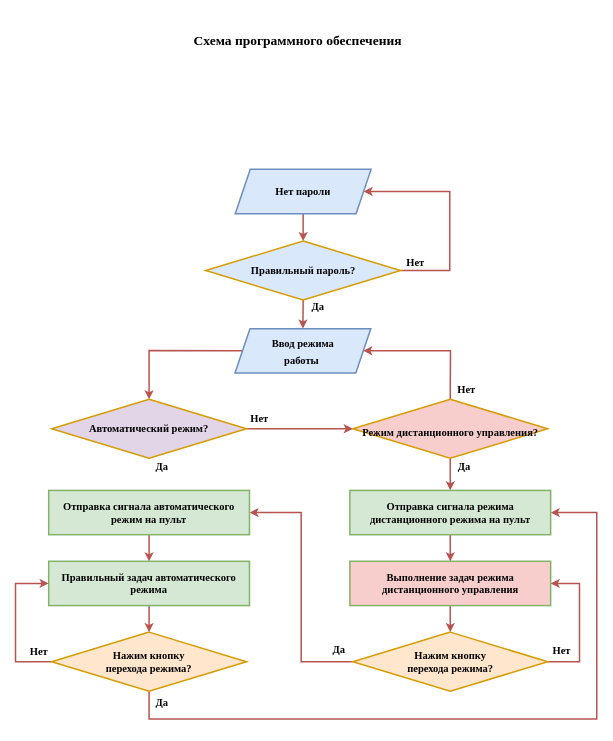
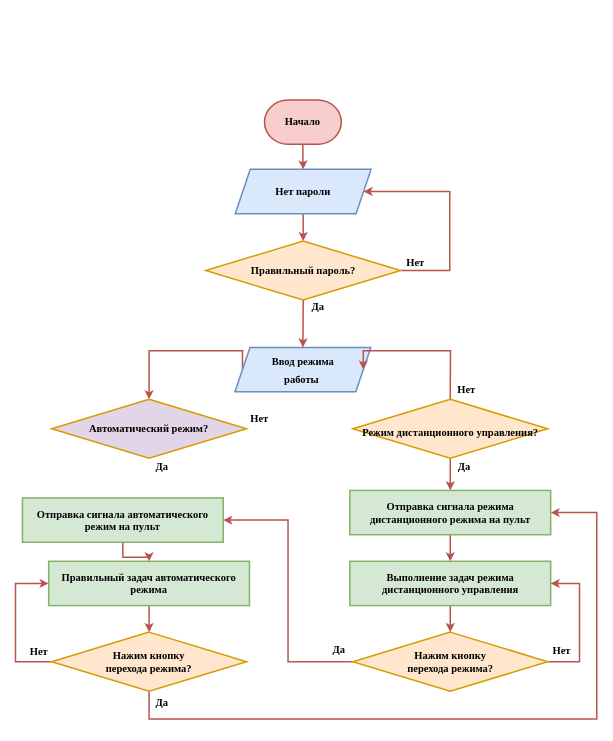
- <mxCell id="38" value="&lt;h2&gt;&lt;font face=&quot;Verdana&quot;&gt;Схема программного обеспечения&lt;/font&gt;&lt;/h2&gt;" style="text;html=1;align=center;verticalAlign=middle;resizable=0;points=[];autosize=1;strokeColor=none;fillColor=none;" parent="1" vertex="1"><mxGeometry x="205.02" y="20.606" width="381.889" height="66.929" as="geometry" /></mxCell>
+ <mxCell id="40" value="&lt;h3 style=&quot;border-color: var(--border-color);&quot;&gt;&lt;font style=&quot;border-color: var(--border-color);&quot; face=&quot;Verdana&quot;&gt;Начало&lt;/font&gt;&lt;/h3&gt;" style="strokeWidth=2;html=1;shape=mxgraph.flowchart.terminator;whiteSpace=wrap;fillColor=#f8cecc;strokeColor=#b85450;" parent="1" vertex="1"><mxGeometry x="352" y="132.78" width="102.362" height="59.055" as="geometry" /></mxCell>
+ <mxCell id="39" style="edgeStyle=orthogonalEdgeStyle;rounded=0;orthogonalLoop=1;jettySize=auto;html=1;exitX=0.5;exitY=1;exitDx=0;exitDy=0;exitPerimeter=0;fillColor=#f8cecc;strokeColor=#b85450;strokeWidth=2;" edge="1" parent="1" source="40" target="3"><mxGeometry relative="1" as="geometry" /></mxCell>
- <mxCell id="13" value="&lt;h3&gt;&lt;font face=&quot;Verdana&quot;&gt;Правильный пароль?&lt;/font&gt;&lt;/h3&gt;" style="rhombus;whiteSpace=wrap;html=1;strokeWidth=2;fillColor=#dae8fc;strokeColor=#d79b00;" parent="1" vertex="1"><mxGeometry x="273.625" y="320.881" width="259.842" height="78.74" as="geometry" /></mxCell>
+ <mxCell id="13" value="&lt;h3&gt;&lt;font face=&quot;Verdana&quot;&gt;Правильный пароль?&lt;/font&gt;&lt;/h3&gt;" style="rhombus;whiteSpace=wrap;html=1;strokeWidth=2;fillColor=#ffe6cc;strokeColor=#d79b00;" parent="1" vertex="1"><mxGeometry x="273.625" y="320.881" width="259.842" height="78.74" as="geometry" /></mxCell>
- <mxCell id="5" value="&lt;h3&gt;&lt;font face=&quot;Verdana&quot;&gt;Ввод режима&lt;/font&gt;&lt;/h3&gt;&lt;h3 style=&quot;line-height: 0%;&quot;&gt;&lt;font face=&quot;Verdana&quot;&gt;работы&amp;nbsp;&lt;/font&gt;&lt;/h3&gt;" style="shape=parallelogram;perimeter=parallelogramPerimeter;whiteSpace=wrap;html=1;fixedSize=1;strokeWidth=2;fillColor=#dae8fc;strokeColor=#6c8ebf;spacingBottom=7;" parent="1" vertex="1"><mxGeometry x="312.627" y="437.677" width="181.102" height="59.055" as="geometry" /></mxCell>
+ <mxCell id="5" value="&lt;h3&gt;&lt;font face=&quot;Verdana&quot;&gt;Ввод режима&lt;/font&gt;&lt;/h3&gt;&lt;h3 style=&quot;line-height: 0%;&quot;&gt;&lt;font face=&quot;Verdana&quot;&gt;работы&amp;nbsp;&lt;/font&gt;&lt;/h3&gt;" style="shape=parallelogram;perimeter=parallelogramPerimeter;whiteSpace=wrap;html=1;fixedSize=1;strokeWidth=2;fillColor=#dae8fc;strokeColor=#6c8ebf;spacingBottom=7;" parent="1" vertex="1"><mxGeometry x="312.627" y="462.677" width="181.102" height="59.055" as="geometry" /></mxCell>
- <mxCell id="9" style="edgeStyle=orthogonalEdgeStyle;rounded=0;orthogonalLoop=1;jettySize=auto;html=1;exitX=1;exitY=0.5;exitDx=0;exitDy=0;entryX=0;entryY=0.5;entryDx=0;entryDy=0;strokeWidth=2;fillColor=#f8cecc;strokeColor=#b85450;" parent="1" source="10" target="8" edge="1"><mxGeometry relative="1" as="geometry" /></mxCell>
- <mxCell id="8" value="&lt;h3&gt;&lt;font face=&quot;Verdana&quot;&gt;Режим дистанционного управления?&lt;/font&gt;&lt;/h3&gt;" style="rhombus;whiteSpace=wrap;html=1;strokeWidth=2;fillColor=#f8cecc;strokeColor=#d79b00;spacingBottom=-9;" parent="1" vertex="1"><mxGeometry x="469.76" y="531.86" width="259.842" height="78.74" as="geometry" /></mxCell>
+ <mxCell id="8" value="&lt;h3&gt;&lt;font face=&quot;Verdana&quot;&gt;Режим дистанционного управления?&lt;/font&gt;&lt;/h3&gt;" style="rhombus;whiteSpace=wrap;html=1;strokeWidth=2;fillColor=#ffe6cc;strokeColor=#d79b00;spacingBottom=-9;" parent="1" vertex="1"><mxGeometry x="469.76" y="531.86" width="259.842" height="78.74" as="geometry" /></mxCell>
- <mxCell id="35" value="&lt;h3&gt;&lt;font face=&quot;Verdana&quot;&gt;Отправка сигнала автоматического режим на пульт&lt;/font&gt;&lt;/h3&gt;" style="rounded=0;whiteSpace=wrap;html=1;strokeWidth=2;fillColor=#d5e8d4;strokeColor=#82b366;" parent="1" vertex="1"><mxGeometry x="64.247" y="653.397" width="267.716" height="59.055" as="geometry" /></mxCell>
+ <mxCell id="35" value="&lt;h3&gt;&lt;font face=&quot;Verdana&quot;&gt;Отправка сигнала автоматического режим на пульт&lt;/font&gt;&lt;/h3&gt;" style="rounded=0;whiteSpace=wrap;html=1;strokeWidth=2;fillColor=#d5e8d4;strokeColor=#82b366;" parent="1" vertex="1"><mxGeometry x="29.247" y="663.397" width="267.716" height="59.055" as="geometry" /></mxCell>
- <mxCell id="17" value="&lt;h3&gt;&lt;font face=&quot;Verdana&quot;&gt;Выполнение задач режима дистанционного управления&lt;/font&gt;&lt;/h3&gt;" style="rounded=0;whiteSpace=wrap;html=1;strokeWidth=2;fillColor=#f8cecc;strokeColor=#82b366;" parent="1" vertex="1"><mxGeometry x="465.827" y="747.877" width="267.716" height="59.055" as="geometry" /></mxCell>
+ <mxCell id="17" value="&lt;h3&gt;&lt;font face=&quot;Verdana&quot;&gt;Выполнение задач режима дистанционного управления&lt;/font&gt;&lt;/h3&gt;" style="rounded=0;whiteSpace=wrap;html=1;strokeWidth=2;fillColor=#d5e8d4;strokeColor=#82b366;" parent="1" vertex="1"><mxGeometry x="465.827" y="747.877" width="267.716" height="59.055" as="geometry" /></mxCell>
